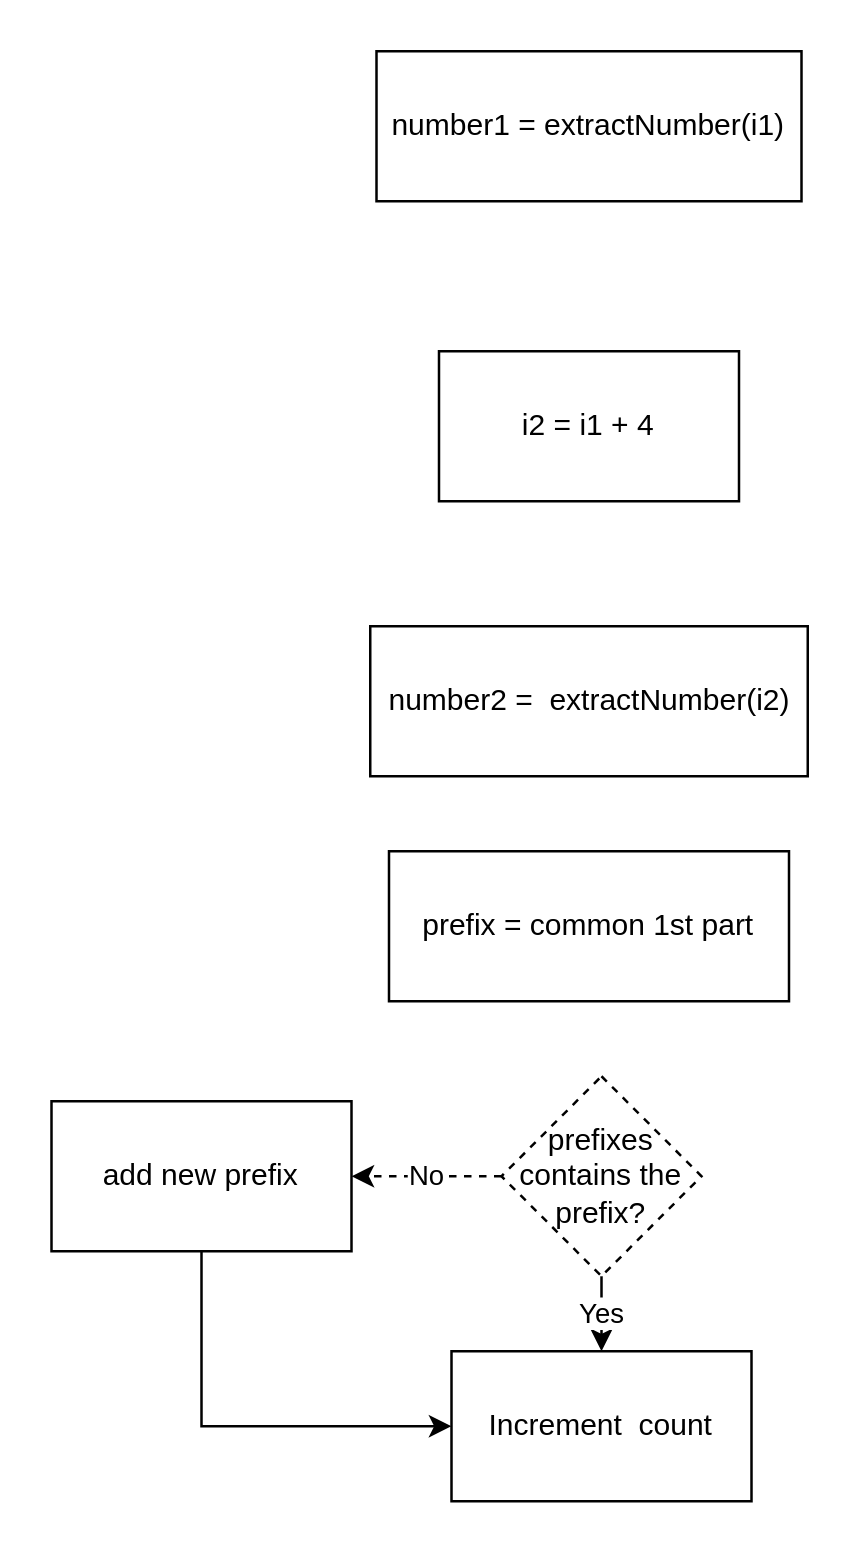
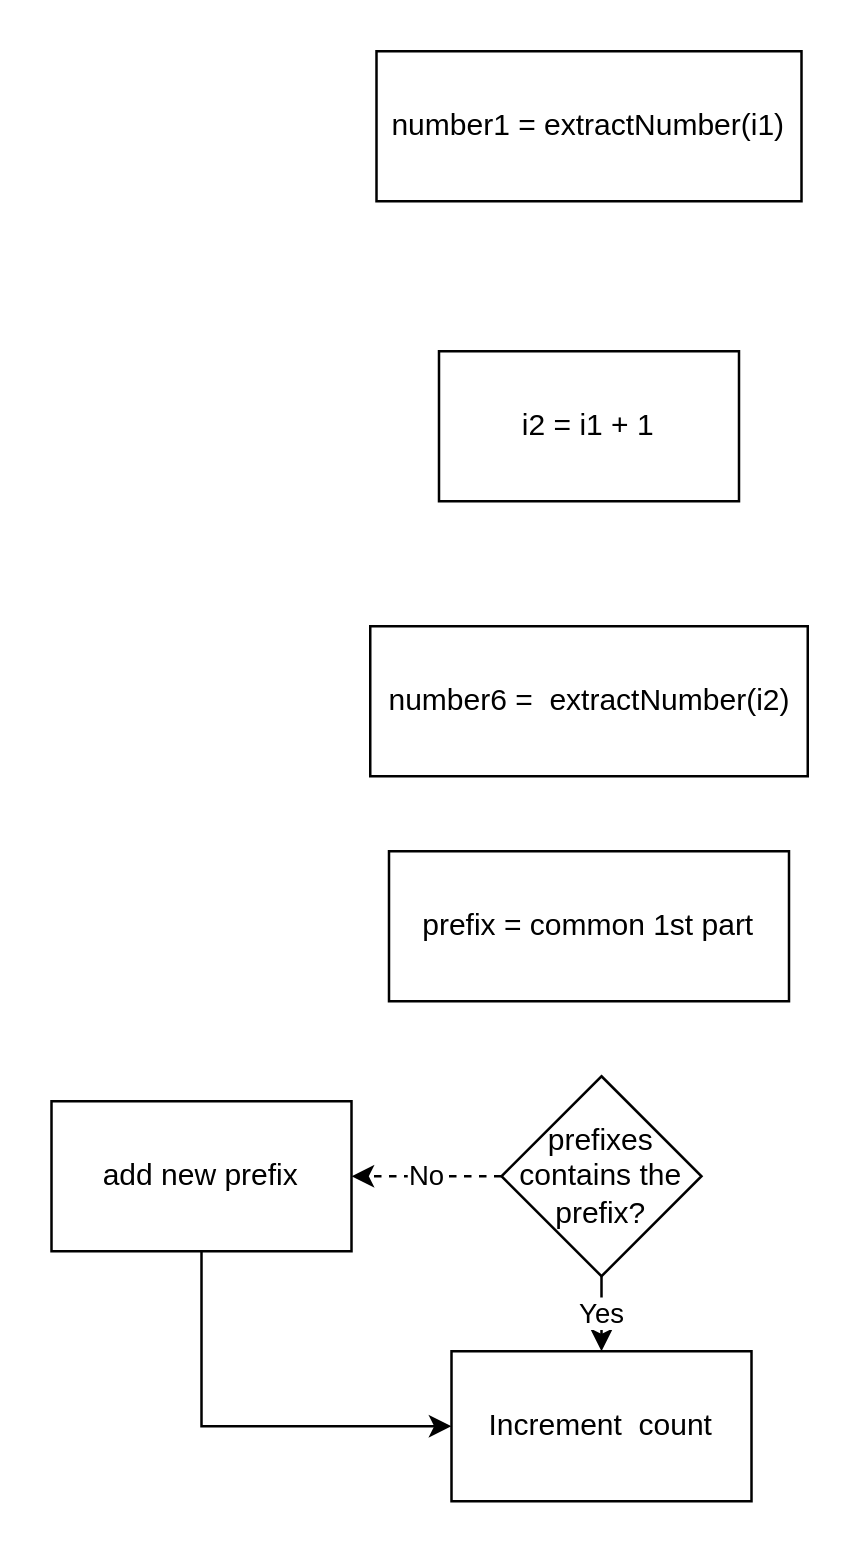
- <mxCell id="4" value="i2 = i1 + 4" style="whiteSpace=wrap;html=1;" vertex="1" parent="1"><mxGeometry x="175" y="140" width="120" height="60" as="geometry" /></mxCell>
+ <mxCell id="4" value="i2 = i1 + 1" style="whiteSpace=wrap;html=1;" vertex="1" parent="1"><mxGeometry x="175" y="140" width="120" height="60" as="geometry" /></mxCell>
- <mxCell id="3" value="number2 =&amp;nbsp; extractNumber(i2)" style="whiteSpace=wrap;html=1;" vertex="1" parent="1"><mxGeometry x="147.5" y="250" width="175" height="60" as="geometry" /></mxCell>
+ <mxCell id="3" value="number6 =&amp;nbsp; extractNumber(i2)" style="whiteSpace=wrap;html=1;" vertex="1" parent="1"><mxGeometry x="147.5" y="250" width="175" height="60" as="geometry" /></mxCell>
- <mxCell id="8" value="prefixes contains the prefix?" style="rhombus;whiteSpace=wrap;html=1;dashed=1;" vertex="1" parent="1"><mxGeometry x="200" y="430" width="80" height="80" as="geometry" /></mxCell>
+ <mxCell id="8" value="prefixes contains the prefix?" style="rhombus;whiteSpace=wrap;html=1;" vertex="1" parent="1"><mxGeometry x="200" y="430" width="80" height="80" as="geometry" /></mxCell>
